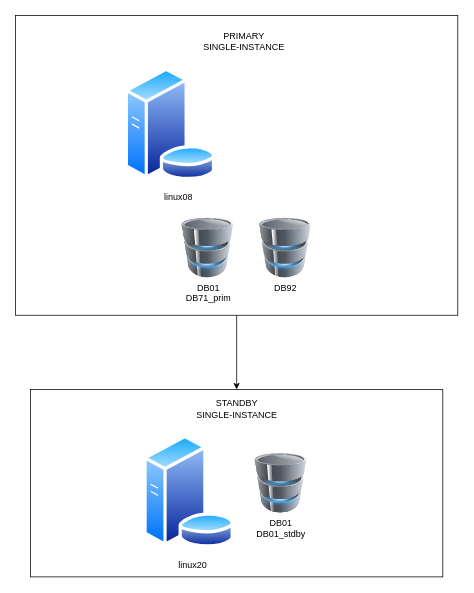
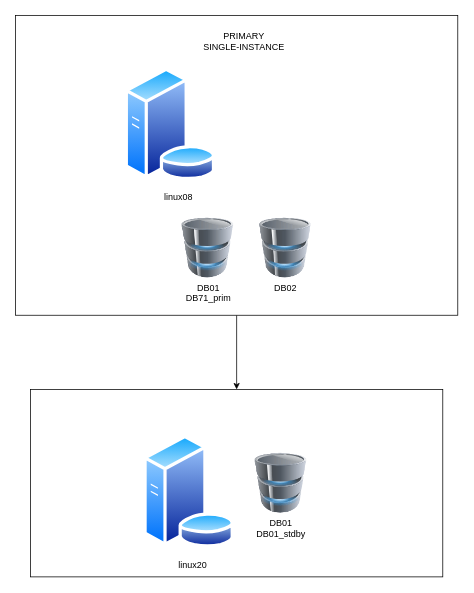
- <mxCell id="10" value="DB92" style="image;html=1;image=img/lib/clip_art/computers/Database_128x128.png" vertex="1" parent="1"><mxGeometry x="340" y="290" width="80" height="80" as="geometry" /></mxCell>
+ <mxCell id="10" value="DB02" style="image;html=1;image=img/lib/clip_art/computers/Database_128x128.png" vertex="1" parent="1"><mxGeometry x="340" y="290" width="80" height="80" as="geometry" /></mxCell>
- <mxCell id="16" value="STANDBY&lt;br&gt;SINGLE-INSTANCE" style="text;html=1;strokeColor=none;fillColor=none;align=center;verticalAlign=middle;whiteSpace=wrap;rounded=0;" vertex="1" parent="1"><mxGeometry x="247.5" y="530" width="135" height="30" as="geometry" /></mxCell>
